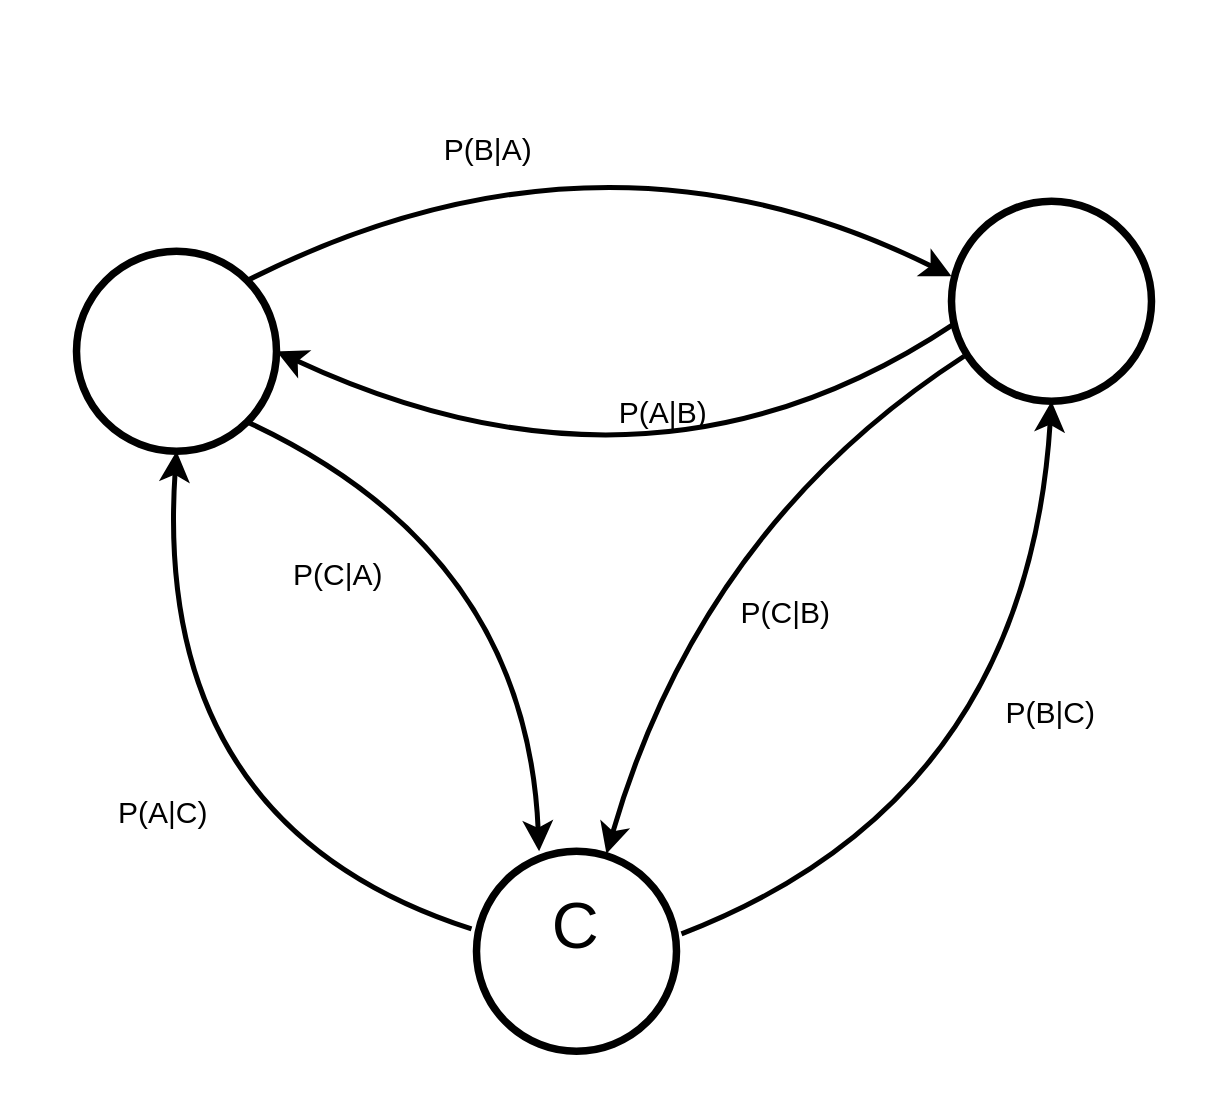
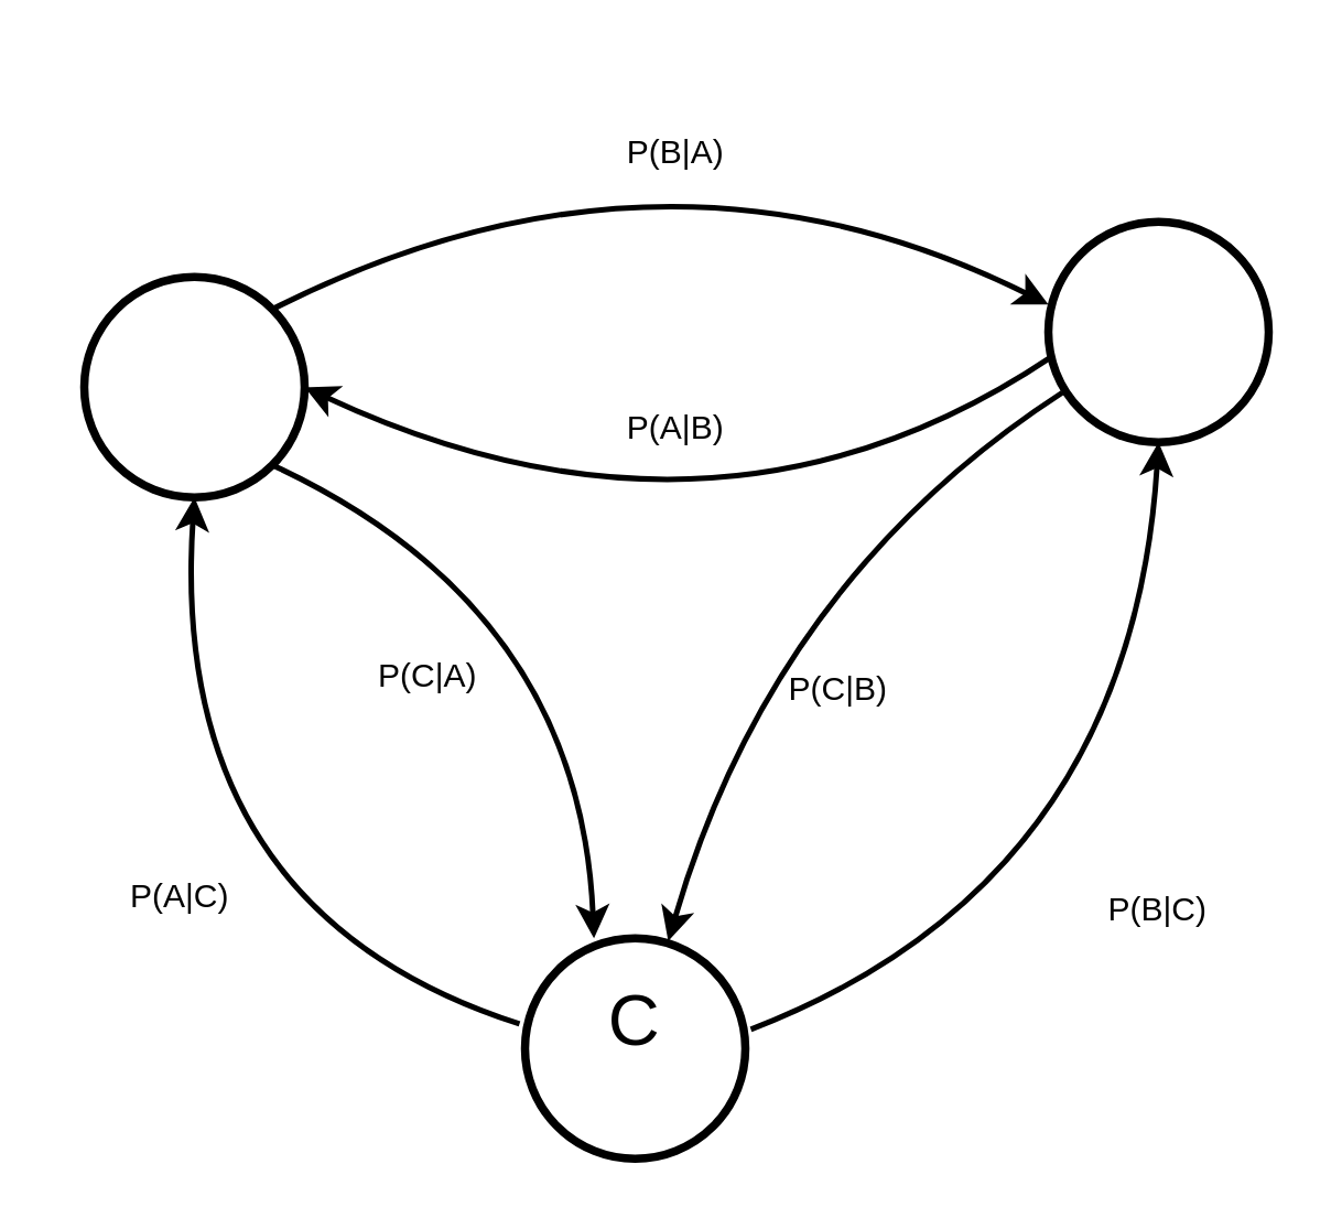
- <mxCell id="12" value="P(B|A)" style="text;html=1;strokeColor=none;fillColor=none;align=center;verticalAlign=middle;whiteSpace=wrap;rounded=0;" vertex="1" parent="1"><mxGeometry x="150" y="25" width="90" height="70" as="geometry" /></mxCell>
+ <mxCell id="12" value="P(B|A)" style="text;html=1;strokeColor=none;fillColor=none;align=center;verticalAlign=middle;whiteSpace=wrap;rounded=0;" vertex="1" parent="1"><mxGeometry x="200" y="20" width="90" height="70" as="geometry" /></mxCell>
- <mxCell id="13" value="P(A|B)" style="text;html=1;strokeColor=none;fillColor=none;align=center;verticalAlign=middle;whiteSpace=wrap;rounded=0;" vertex="1" parent="1"><mxGeometry x="220" y="130" width="90" height="70" as="geometry" /></mxCell>
+ <mxCell id="13" value="P(A|B)" style="text;html=1;strokeColor=none;fillColor=none;align=center;verticalAlign=middle;whiteSpace=wrap;rounded=0;" vertex="1" parent="1"><mxGeometry x="200" y="120" width="90" height="70" as="geometry" /></mxCell>
- <mxCell id="17" value="P(C|A)" style="text;html=1;strokeColor=none;fillColor=none;align=center;verticalAlign=middle;whiteSpace=wrap;rounded=0;" vertex="1" parent="1"><mxGeometry x="90" y="195" width="90" height="70" as="geometry" /></mxCell>
+ <mxCell id="17" value="P(C|A)" style="text;html=1;strokeColor=none;fillColor=none;align=center;verticalAlign=middle;whiteSpace=wrap;rounded=0;" vertex="1" parent="1"><mxGeometry x="110" y="210" width="90" height="70" as="geometry" /></mxCell>
- <mxCell id="15" value="P(C|B)" style="text;html=1;strokeColor=none;fillColor=none;align=center;verticalAlign=middle;whiteSpace=wrap;rounded=0;" vertex="1" parent="1"><mxGeometry x="269" y="210" width="90" height="70" as="geometry" /></mxCell>
+ <mxCell id="15" value="P(C|B)" style="text;html=1;strokeColor=none;fillColor=none;align=center;verticalAlign=middle;whiteSpace=wrap;rounded=0;" vertex="1" parent="1"><mxGeometry x="259" y="215" width="90" height="70" as="geometry" /></mxCell>
- <mxCell id="14" value="P(B|C)" style="text;html=1;strokeColor=none;fillColor=none;align=center;verticalAlign=middle;whiteSpace=wrap;rounded=0;" vertex="1" parent="1"><mxGeometry x="375" y="250" width="90" height="70" as="geometry" /></mxCell>
+ <mxCell id="14" value="P(B|C)" style="text;html=1;strokeColor=none;fillColor=none;align=center;verticalAlign=middle;whiteSpace=wrap;rounded=0;" vertex="1" parent="1"><mxGeometry x="375" y="295" width="90" height="70" as="geometry" /></mxCell>
